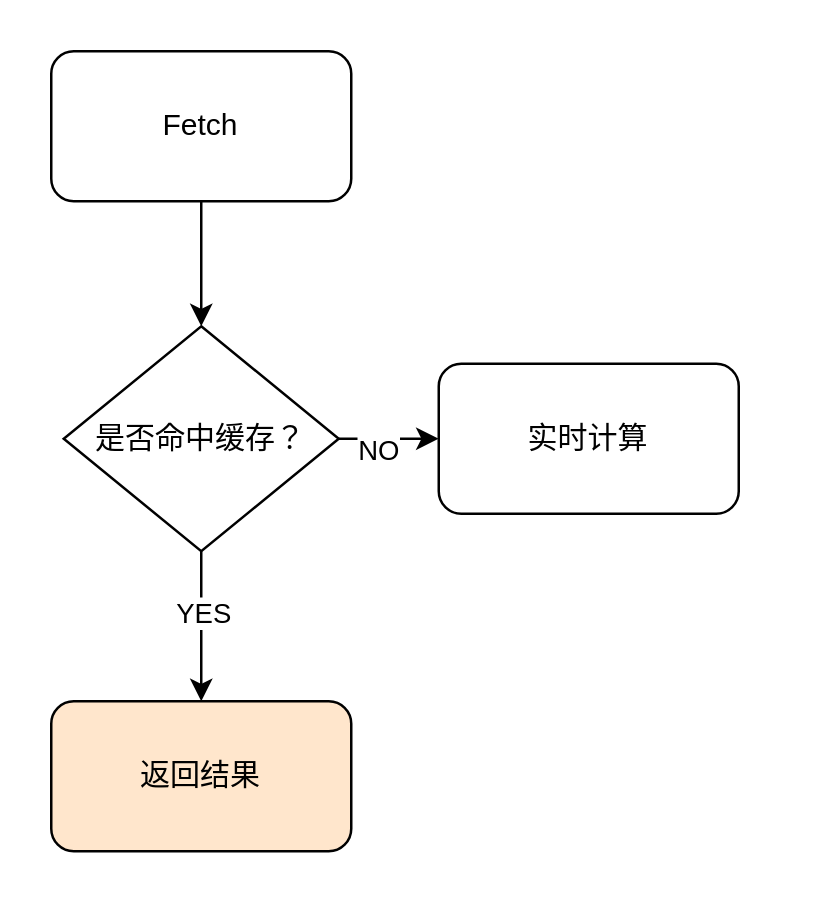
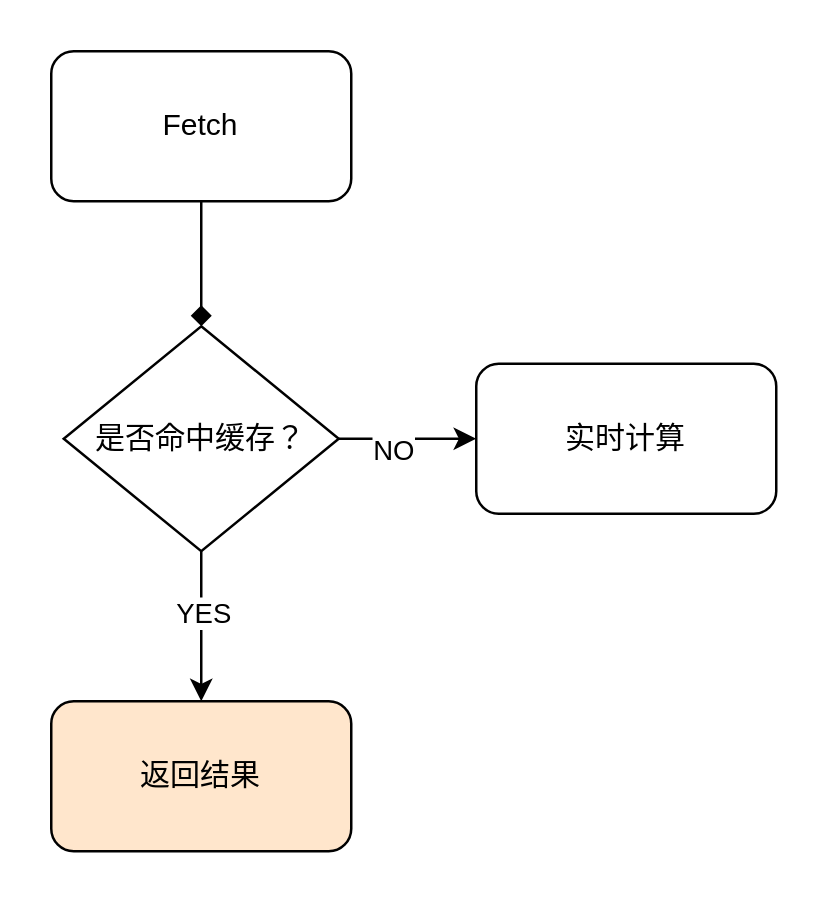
- <mxCell id="2" value="" style="edgeStyle=orthogonalEdgeStyle;rounded=0;orthogonalLoop=1;jettySize=auto;html=1;" edge="1" parent="1" source="3" target="8"><mxGeometry relative="1" as="geometry" /></mxCell>
+ <mxCell id="2" value="" style="edgeStyle=orthogonalEdgeStyle;rounded=0;orthogonalLoop=1;jettySize=auto;html=1;endArrow=diamond;" edge="1" parent="1" source="3" target="8"><mxGeometry relative="1" as="geometry" /></mxCell>
- <mxCell id="10" value="实时计算" style="rounded=1;whiteSpace=wrap;html=1;" vertex="1" parent="1"><mxGeometry x="175" y="145" width="120" height="60" as="geometry" /></mxCell>
+ <mxCell id="10" value="实时计算" style="rounded=1;whiteSpace=wrap;html=1;" vertex="1" parent="1"><mxGeometry x="190" y="145" width="120" height="60" as="geometry" /></mxCell>
